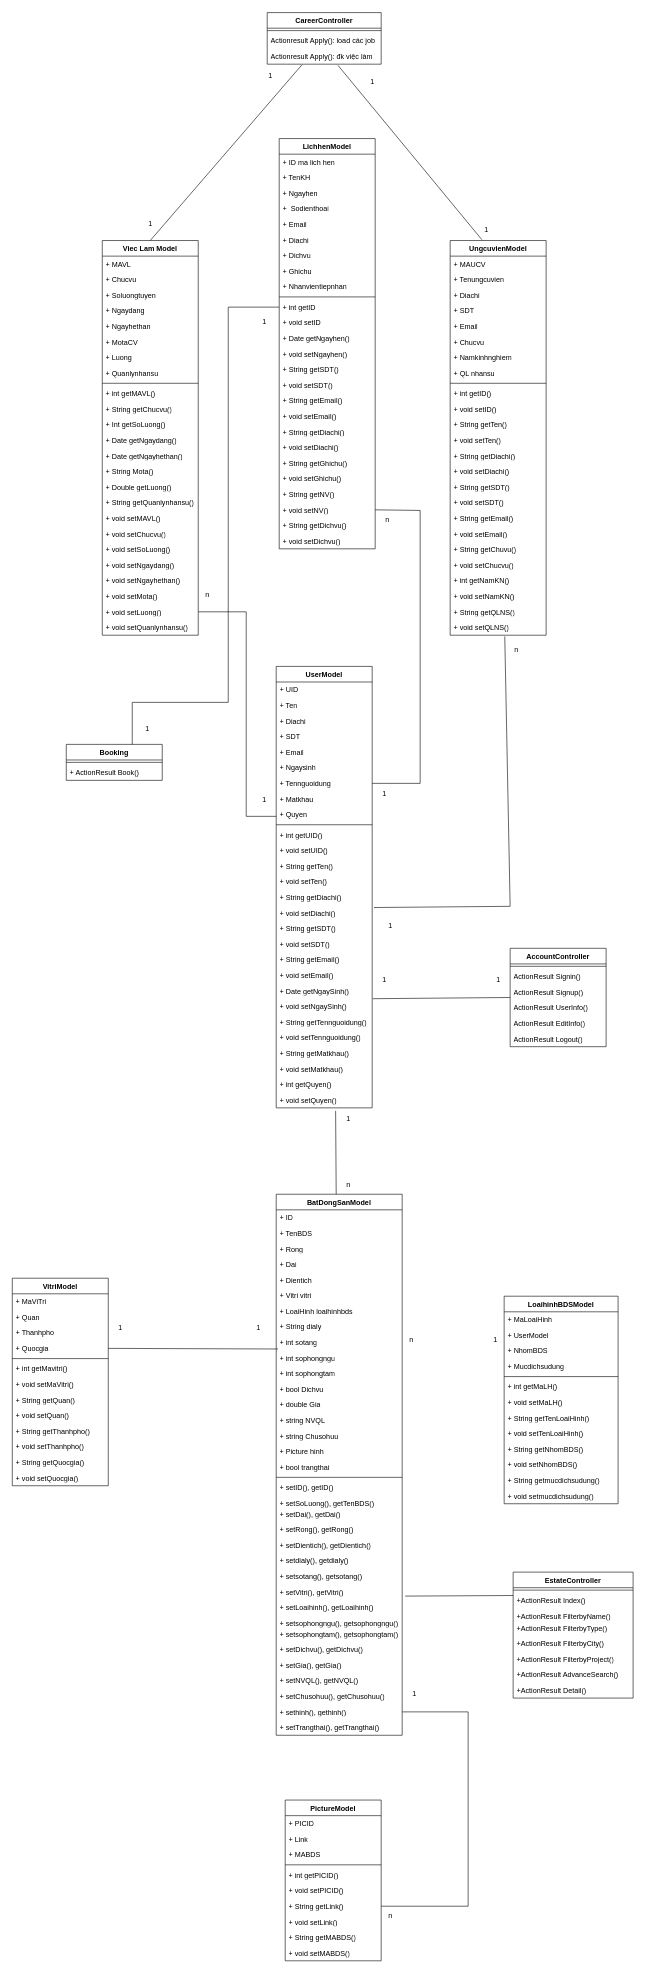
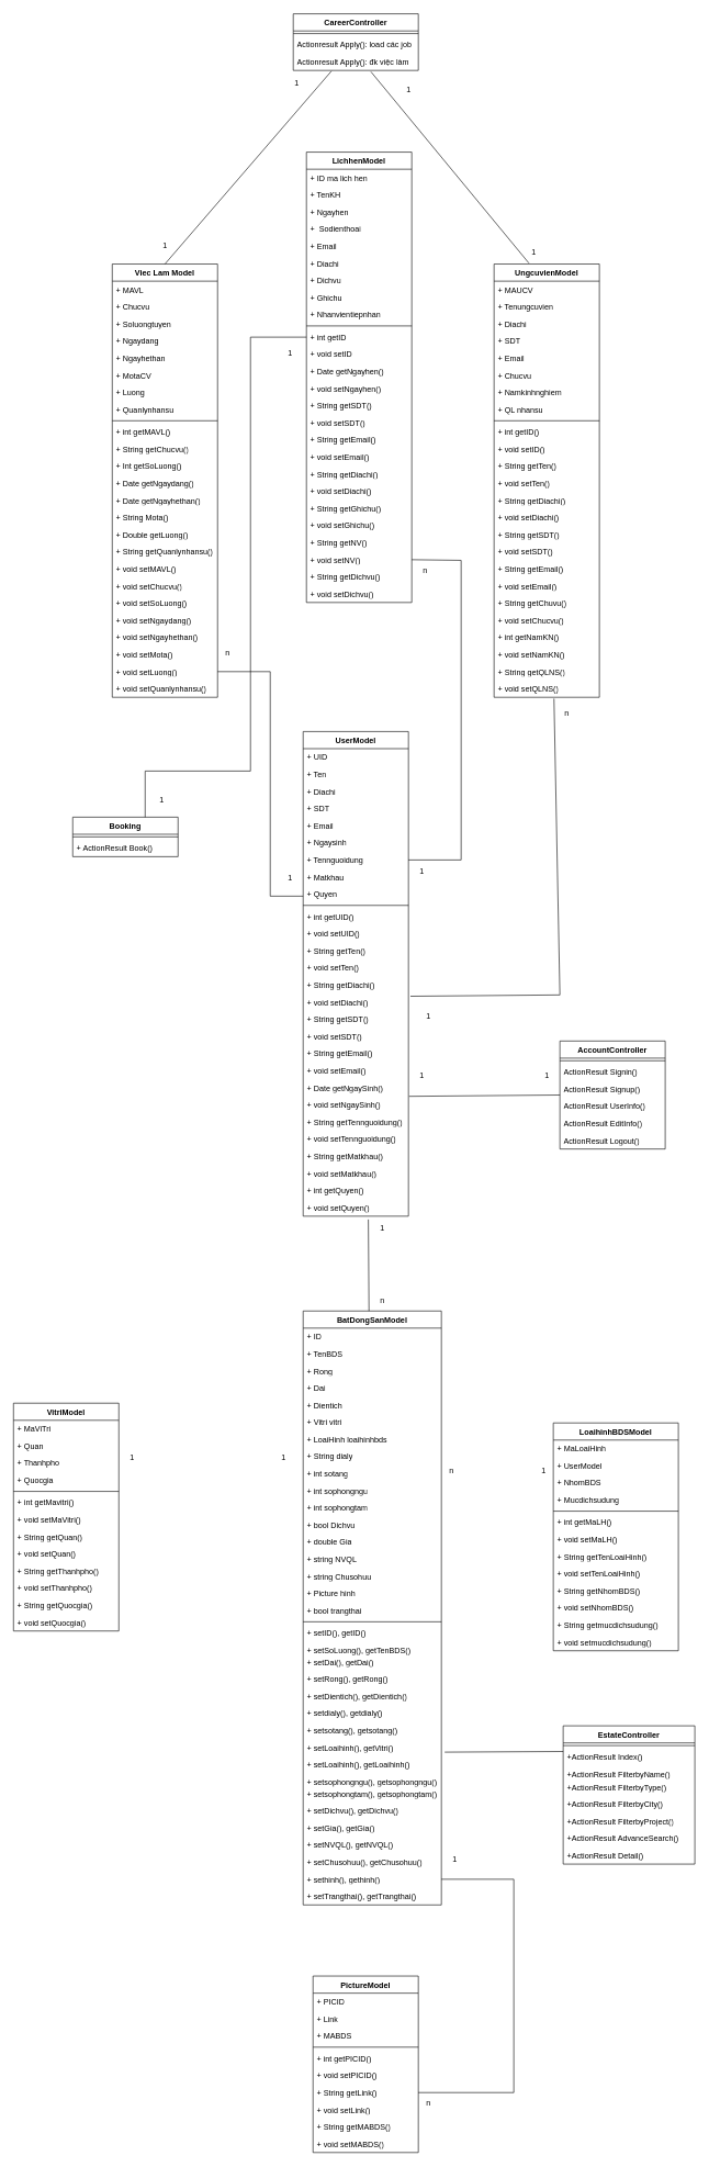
- <mxCell id="194" value="" style="endArrow=none;html=1;rounded=0;exitX=1;exitY=0.5;exitDx=0;exitDy=0;entryX=0.014;entryY=0.923;entryDx=0;entryDy=0;entryPerimeter=0;" edge="1" parent="1" source="175" target="119"><mxGeometry width="50" height="50" relative="1" as="geometry"><mxPoint x="260" y="2290" as="sourcePoint" /><mxPoint x="310" y="2240" as="targetPoint" /></mxGeometry></mxCell>
- <mxCell id="136" value="+ setVitri(), getVitri()" style="text;strokeColor=none;fillColor=none;align=left;verticalAlign=top;spacingLeft=4;spacingRight=4;overflow=hidden;rotatable=0;points=[[0,0.5],[1,0.5]];portConstraint=eastwest;whiteSpace=wrap;html=1;" vertex="1" parent="110"><mxGeometry y="650" width="210" height="26" as="geometry" /></mxCell>
+ <mxCell id="136" value="+ setLoaihinh(), getVitri()" style="text;strokeColor=none;fillColor=none;align=left;verticalAlign=top;spacingLeft=4;spacingRight=4;overflow=hidden;rotatable=0;points=[[0,0.5],[1,0.5]];portConstraint=eastwest;whiteSpace=wrap;html=1;" vertex="1" parent="110"><mxGeometry y="650" width="210" height="26" as="geometry" /></mxCell>
